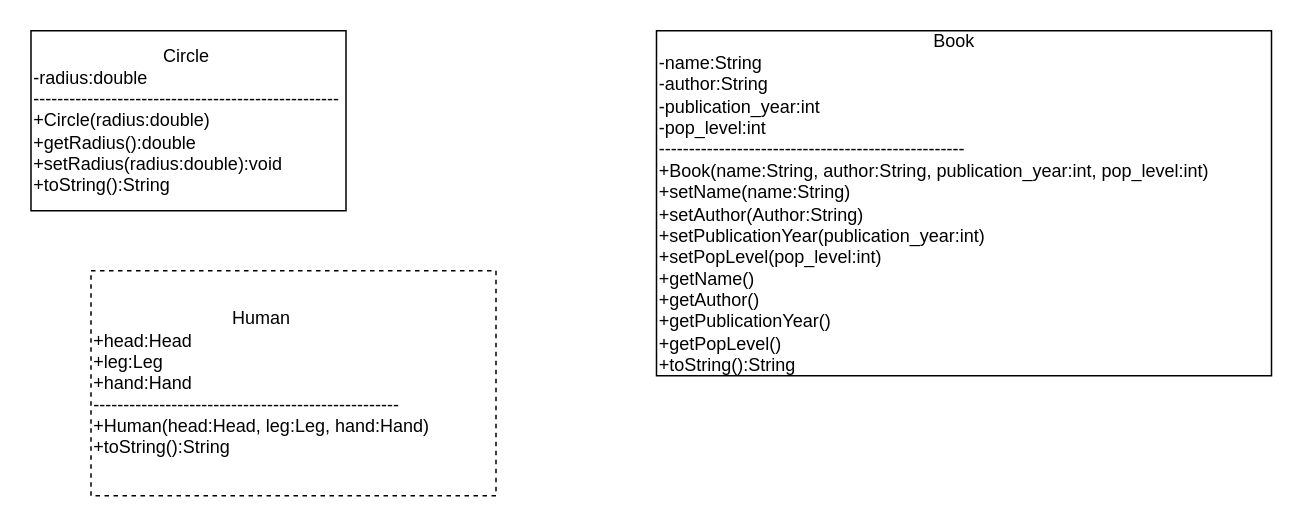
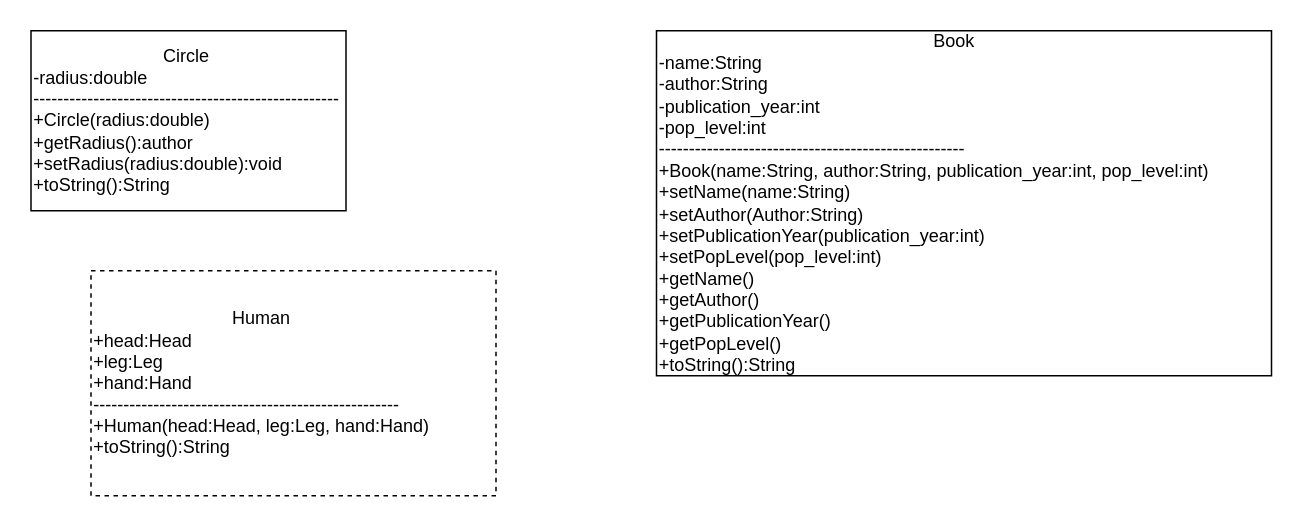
- <mxCell id="2" value="&lt;div align=&quot;center&quot;&gt;Circle&lt;/div&gt;&lt;div&gt;-radius:double&lt;/div&gt;&lt;div&gt;---------------------------------------------------&lt;/div&gt;&lt;div&gt;+Circle(radius:double)&lt;/div&gt;&lt;div&gt;+getRadius():double&lt;/div&gt;&lt;div&gt;+setRadius(radius:double):void&lt;/div&gt;&lt;div&gt;+toString():String&lt;br&gt;&lt;/div&gt;" style="rounded=0;whiteSpace=wrap;html=1;align=left;" vertex="1" parent="1"><mxGeometry width="210" height="120" as="geometry" x="20" y="20" /></mxCell>
+ <mxCell id="2" value="&lt;div align=&quot;center&quot;&gt;Circle&lt;/div&gt;&lt;div&gt;-radius:double&lt;/div&gt;&lt;div&gt;---------------------------------------------------&lt;/div&gt;&lt;div&gt;+Circle(radius:double)&lt;/div&gt;&lt;div&gt;+getRadius():author&lt;/div&gt;&lt;div&gt;+setRadius(radius:double):void&lt;/div&gt;&lt;div&gt;+toString():String&lt;br&gt;&lt;/div&gt;" style="rounded=0;whiteSpace=wrap;html=1;align=left;" vertex="1" parent="1"><mxGeometry width="210" height="120" as="geometry" x="20" y="20" /></mxCell>
